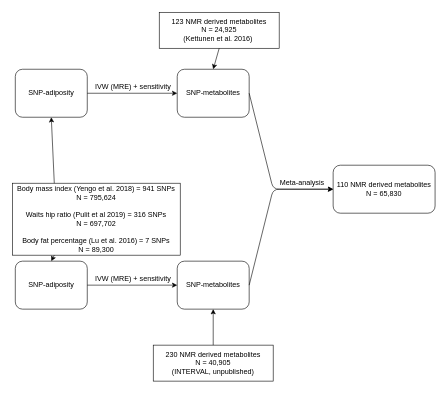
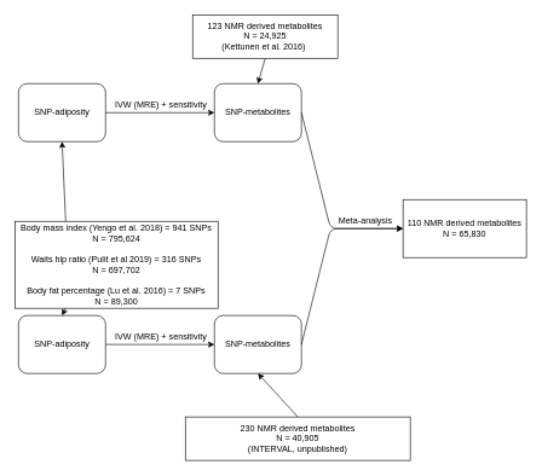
- <mxCell id="7" value="110 NMR derived metabolites&lt;br&gt;N =&amp;nbsp;65,830" style="rounded=1;whiteSpace=wrap;html=1;" parent="1" vertex="1"><mxGeometry x="555" y="275" width="170" height="80" as="geometry" /></mxCell>
+ <mxCell id="7" value="110 NMR derived metabolites&lt;br&gt;N =&amp;nbsp;65,830" style="whiteSpace=wrap;html=1;rounded=0;" parent="1" vertex="1"><mxGeometry x="555" y="275" width="170" height="80" as="geometry" /></mxCell>
- <mxCell id="14" value="230 NMR derived metabolites &lt;br&gt;N =&amp;nbsp;40,905&lt;br&gt;(INTERVAL, unpublished)" style="rounded=0;whiteSpace=wrap;html=1;" parent="1" vertex="1"><mxGeometry x="255" y="575" width="200" height="60" as="geometry" /></mxCell>
+ <mxCell id="14" value="230 NMR derived metabolites &lt;br&gt;N =&amp;nbsp;40,905&lt;br&gt;(INTERVAL, unpublished)" style="rounded=0;whiteSpace=wrap;html=1;" parent="1" vertex="1"><mxGeometry x="255" y="575" width="310" height="60" as="geometry" /></mxCell>
